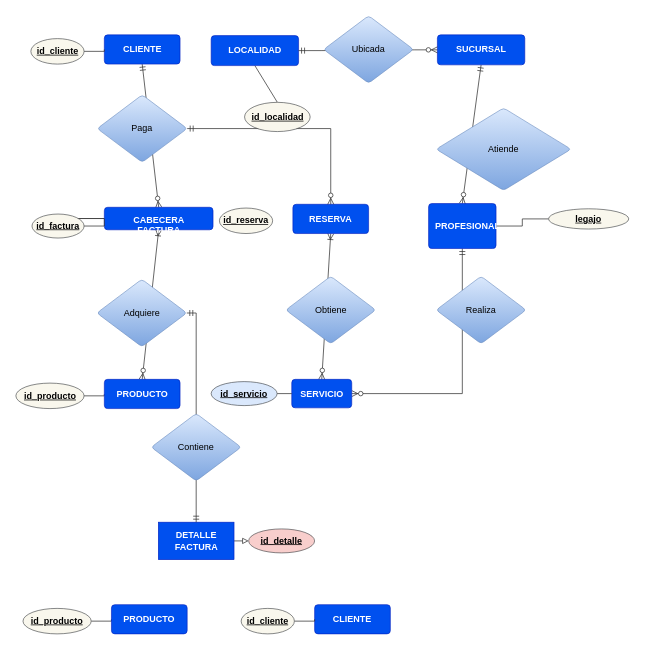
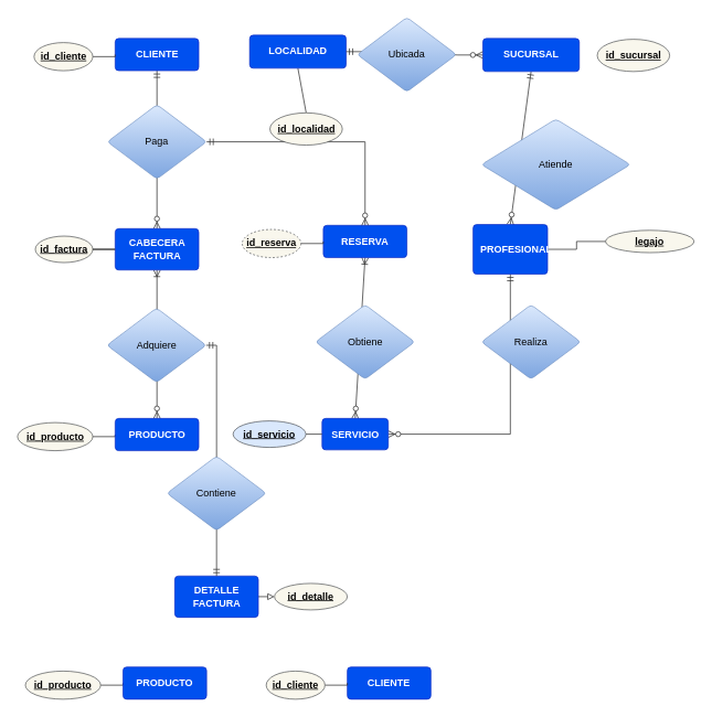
+ <mxCell id="17" value="id_sucursal" style="html=1;overflow=block;blockSpacing=1;whiteSpace=wrap;ellipse;fontSize=12;fontStyle=5;spacing=3.8;strokeColor=#36393d;strokeOpacity=100;rounded=1;absoluteArcSize=1;arcSize=9;strokeWidth=0.8;lucidId=WAL8xbaZnSt1;fillColor=#f9f7ed;fontColor=#000000;" parent="1" vertex="1"><mxGeometry x="721" y="47" width="87.5" height="39" as="geometry" /></mxCell>
- <mxCell id="36" value="LOCALIDAD" style="html=1;overflow=block;blockSpacing=1;whiteSpace=wrap;fontSize=12;fontColor=#ffffff;fontStyle=1;spacing=9;strokeColor=#001DBC;strokeOpacity=100;fillOpacity=100;rounded=1;absoluteArcSize=1;arcSize=9;fillColor=#0050ef;strokeWidth=0.8;lucidId=AnL8R3Wzppqm;" parent="1" vertex="1"><mxGeometry x="281" y="47" width="116.58" height="40" as="geometry" /></mxCell>
+ <mxCell id="36" value="LOCALIDAD" style="html=1;overflow=block;blockSpacing=1;whiteSpace=wrap;fontSize=12;fontColor=#ffffff;fontStyle=1;spacing=9;strokeColor=#001DBC;strokeOpacity=100;fillOpacity=100;rounded=1;absoluteArcSize=1;arcSize=9;fillColor=#0050ef;strokeWidth=0.8;lucidId=AnL8R3Wzppqm;" parent="1" vertex="1"><mxGeometry x="301" y="42" width="116.58" height="40" as="geometry" /></mxCell>
- <mxCell id="24" value="CABECERA FACTURA" style="html=1;overflow=block;blockSpacing=1;whiteSpace=wrap;fontSize=12;fontColor=#ffffff;fontStyle=1;spacing=9;strokeColor=#001DBC;strokeOpacity=100;fillOpacity=100;rounded=1;absoluteArcSize=1;arcSize=9;fillColor=#0050ef;strokeWidth=0.8;lucidId=xpL8QWIaJgEh;verticalAlign=middle;labelPosition=center;verticalLabelPosition=middle;align=center;" parent="1" vertex="1"><mxGeometry x="138.5" y="276" width="145" height="30" as="geometry" /></mxCell>
+ <mxCell id="24" value="CABECERA FACTURA" style="html=1;overflow=block;blockSpacing=1;whiteSpace=wrap;fontSize=12;fontColor=#ffffff;fontStyle=1;spacing=9;strokeColor=#001DBC;strokeOpacity=100;fillOpacity=100;rounded=1;absoluteArcSize=1;arcSize=9;fillColor=#0050ef;strokeWidth=0.8;lucidId=xpL8QWIaJgEh;verticalAlign=middle;labelPosition=center;verticalLabelPosition=middle;align=center;" parent="1" vertex="1"><mxGeometry x="138.5" y="276" width="101" height="50" as="geometry" /></mxCell>
- <mxCell id="31" value="id_reserva" style="html=1;overflow=block;blockSpacing=1;whiteSpace=wrap;ellipse;fontSize=12;fontStyle=5;spacing=3.8;strokeColor=#36393d;strokeOpacity=100;rounded=1;absoluteArcSize=1;arcSize=9;strokeWidth=0.8;lucidId=hzL88.11StMF;fillColor=#f9f7ed;fontColor=#000000;" parent="1" vertex="1"><mxGeometry x="292" y="277" width="71" height="34" as="geometry" /></mxCell>
+ <mxCell id="31" value="id_reserva" style="html=1;overflow=block;blockSpacing=1;whiteSpace=wrap;ellipse;fontSize=12;fontStyle=5;spacing=3.8;strokeColor=#36393d;strokeOpacity=100;rounded=1;absoluteArcSize=1;arcSize=9;strokeWidth=0.8;lucidId=hzL88.11StMF;fillColor=#f9f7ed;fontColor=#000000;dashed=1;" parent="1" vertex="1"><mxGeometry x="292" y="277" width="71" height="34" as="geometry" /></mxCell>
+ <mxCell id="30" style="edgeStyle=orthogonalEdgeStyle;rounded=0;orthogonalLoop=1;jettySize=auto;html=1;exitX=1;exitY=0.5;exitDx=0;exitDy=0;entryX=0;entryY=0.5;entryDx=0;entryDy=0;endArrow=none;endFill=0;strokeColor=#333333;" parent="1" source="31" target="29" edge="1"><mxGeometry relative="1" as="geometry" /></mxCell>
- <mxCell id="42" value="DETALLE FACTURA" style="html=1;overflow=block;blockSpacing=1;whiteSpace=wrap;fontSize=12;fontColor=#ffffff;fontStyle=1;spacing=9;strokeColor=#001DBC;strokeOpacity=100;fillOpacity=100;absoluteArcSize=1;arcSize=9;fillColor=#0050ef;strokeWidth=0.8;lucidId=xpL8QWIaJgEh;verticalAlign=middle;labelPosition=center;verticalLabelPosition=middle;align=center;rounded=0;" parent="1" vertex="1"><mxGeometry x="210.5" y="696" width="101" height="50" as="geometry" /></mxCell>
+ <mxCell id="42" value="DETALLE FACTURA" style="html=1;overflow=block;blockSpacing=1;whiteSpace=wrap;fontSize=12;fontColor=#ffffff;fontStyle=1;spacing=9;strokeColor=#001DBC;strokeOpacity=100;fillOpacity=100;rounded=1;absoluteArcSize=1;arcSize=9;fillColor=#0050ef;strokeWidth=0.8;lucidId=xpL8QWIaJgEh;verticalAlign=middle;labelPosition=center;verticalLabelPosition=middle;align=center;" parent="1" vertex="1"><mxGeometry x="210.5" y="696" width="101" height="50" as="geometry" /></mxCell>
- <mxCell id="45" value="id_detalle" style="html=1;overflow=block;blockSpacing=1;whiteSpace=wrap;ellipse;fontSize=12;fontStyle=5;spacing=3.8;strokeColor=#36393d;strokeOpacity=100;rounded=1;absoluteArcSize=1;arcSize=9;strokeWidth=0.8;lucidId=puL8b1gigNYD;fillColor=#f8cecc;fontColor=#000000;" parent="1" vertex="1"><mxGeometry x="331" y="705" width="87.96" height="32" as="geometry" /></mxCell>
+ <mxCell id="45" value="id_detalle" style="html=1;overflow=block;blockSpacing=1;whiteSpace=wrap;ellipse;fontSize=12;fontStyle=5;spacing=3.8;strokeColor=#36393d;strokeOpacity=100;rounded=1;absoluteArcSize=1;arcSize=9;strokeWidth=0.8;lucidId=puL8b1gigNYD;fillColor=#f9f7ed;fontColor=#000000;" parent="1" vertex="1"><mxGeometry x="331" y="705" width="87.96" height="32" as="geometry" /></mxCell>
